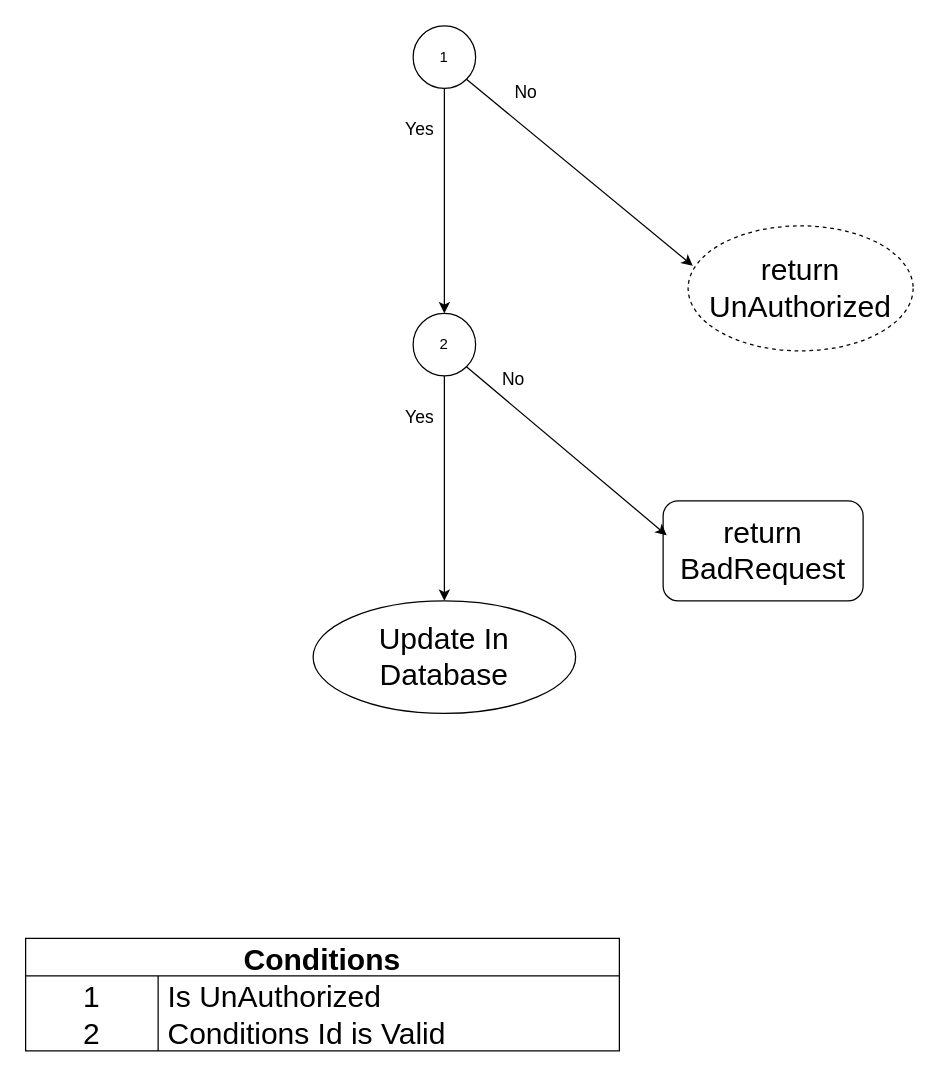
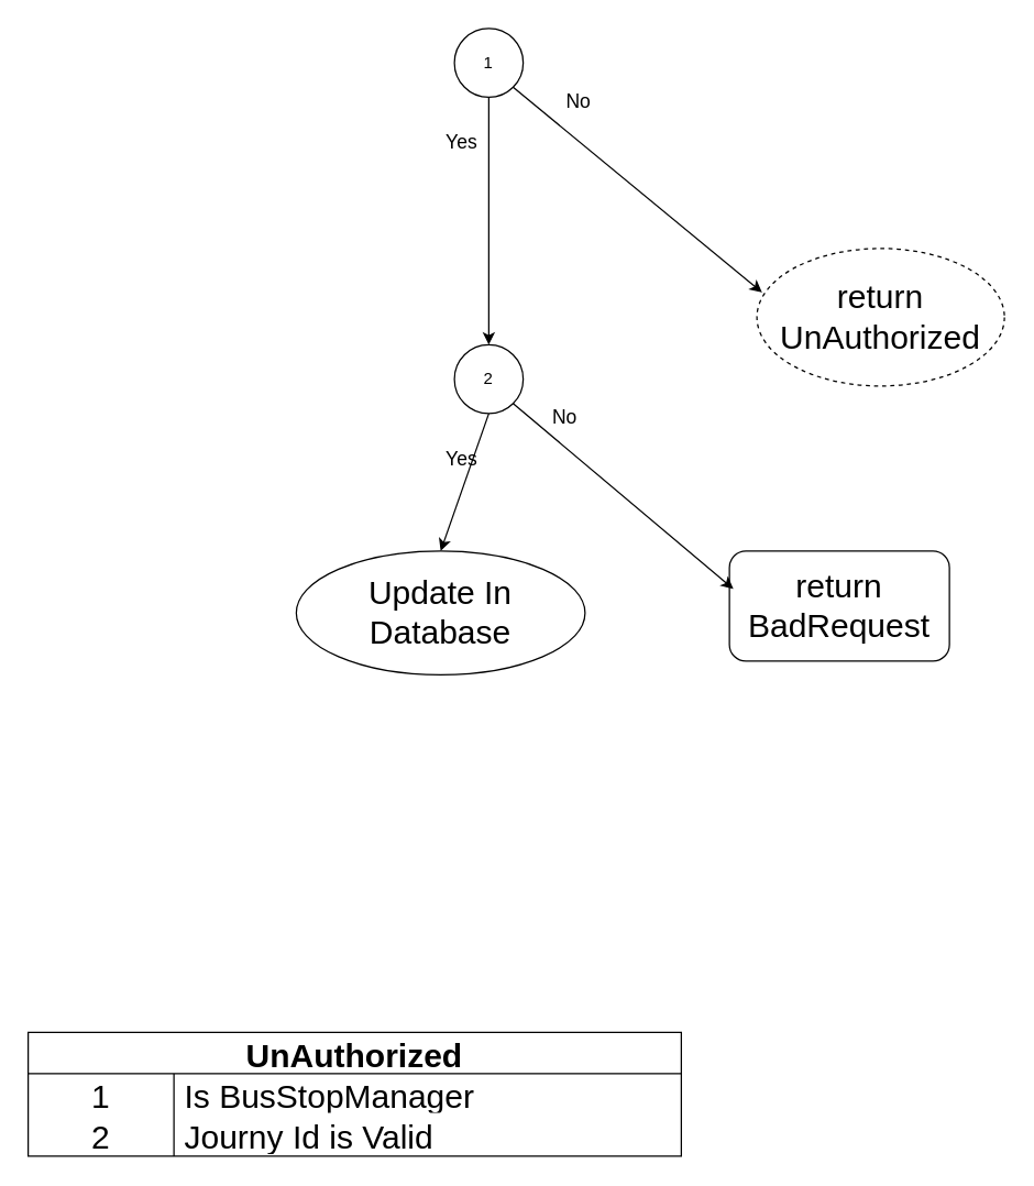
- <mxCell id="19" value="Update In Database" style="ellipse;whiteSpace=wrap;html=1;fontSize=24;" vertex="1" parent="1"><mxGeometry x="250" y="480" width="210" height="90" as="geometry" /></mxCell>
+ <mxCell id="19" value="Update In Database" style="ellipse;whiteSpace=wrap;html=1;fontSize=24;" vertex="1" parent="1"><mxGeometry x="215" y="400" width="210" height="90" as="geometry" /></mxCell>
- <mxCell id="2" value="Conditions" style="shape=table;startSize=30;container=1;collapsible=0;childLayout=tableLayout;fixedRows=1;rowLines=0;fontStyle=1;fontSize=24;" parent="1" vertex="1"><mxGeometry x="20" y="750" width="475" height="90" as="geometry" /></mxCell>
+ <mxCell id="2" value="UnAuthorized" style="shape=table;startSize=30;container=1;collapsible=0;childLayout=tableLayout;fixedRows=1;rowLines=0;fontStyle=1;fontSize=24;" parent="1" vertex="1"><mxGeometry x="20" y="750" width="475" height="90" as="geometry" /></mxCell>
- <mxCell id="5" value="Is UnAuthorized" style="shape=partialRectangle;html=1;whiteSpace=wrap;connectable=0;fillColor=none;top=0;left=0;bottom=0;right=0;align=left;spacingLeft=6;overflow=hidden;fontSize=24;" parent="3" vertex="1"><mxGeometry x="106" width="369" height="30" as="geometry"><mxRectangle width="369" height="30" as="alternateBounds" /></mxGeometry></mxCell>
+ <mxCell id="5" value="Is BusStopManager" style="shape=partialRectangle;html=1;whiteSpace=wrap;connectable=0;fillColor=none;top=0;left=0;bottom=0;right=0;align=left;spacingLeft=6;overflow=hidden;fontSize=24;" parent="3" vertex="1"><mxGeometry x="106" width="369" height="30" as="geometry"><mxRectangle width="369" height="30" as="alternateBounds" /></mxGeometry></mxCell>
- <mxCell id="8" value="Conditions Id is Valid" style="shape=partialRectangle;html=1;whiteSpace=wrap;connectable=0;fillColor=none;top=0;left=0;bottom=0;right=0;align=left;spacingLeft=6;overflow=hidden;fontSize=24;" parent="6" vertex="1"><mxGeometry x="106" width="369" height="30" as="geometry"><mxRectangle width="369" height="30" as="alternateBounds" /></mxGeometry></mxCell>
+ <mxCell id="8" value="Journy Id is Valid" style="shape=partialRectangle;html=1;whiteSpace=wrap;connectable=0;fillColor=none;top=0;left=0;bottom=0;right=0;align=left;spacingLeft=6;overflow=hidden;fontSize=24;" parent="6" vertex="1"><mxGeometry x="106" width="369" height="30" as="geometry"><mxRectangle width="369" height="30" as="alternateBounds" /></mxGeometry></mxCell>
